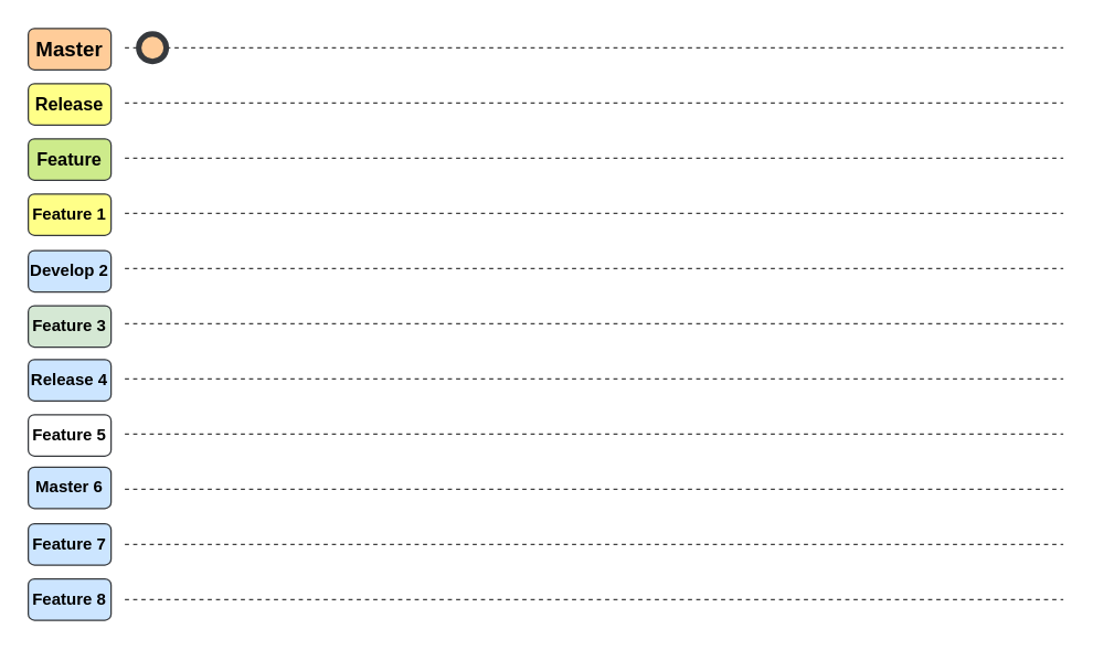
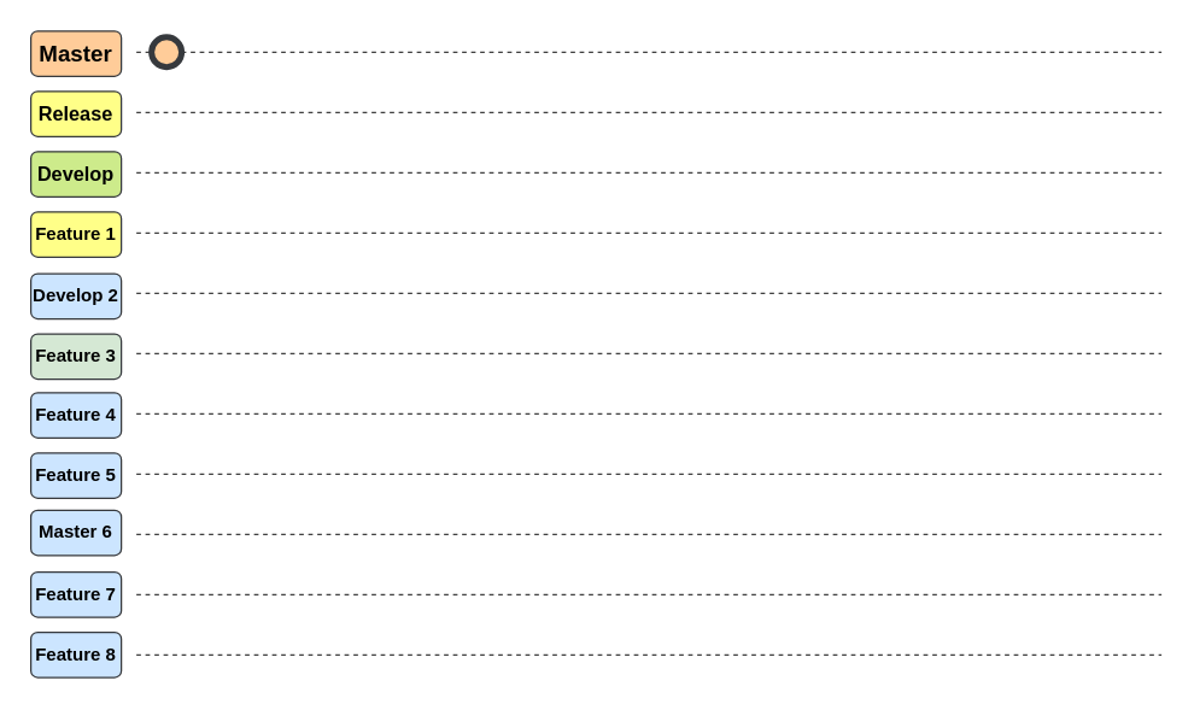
- <mxCell id="12" value="&lt;b&gt;&lt;font style=&quot;font-size: 13px;&quot;&gt;Feature&lt;/font&gt;&lt;/b&gt;" style="rounded=1;whiteSpace=wrap;html=1;fillColor=#cdeb8b;strokeColor=#36393d;movable=0;resizable=0;rotatable=0;deletable=0;editable=0;locked=1;connectable=0;" parent="1" vertex="1"><mxGeometry x="20" y="100" width="60" height="30" as="geometry" /></mxCell>
+ <mxCell id="12" value="&lt;b&gt;&lt;font style=&quot;font-size: 13px;&quot;&gt;Develop&lt;/font&gt;&lt;/b&gt;" style="rounded=1;whiteSpace=wrap;html=1;fillColor=#cdeb8b;strokeColor=#36393d;movable=0;resizable=0;rotatable=0;deletable=0;editable=0;locked=1;connectable=0;" parent="1" vertex="1"><mxGeometry x="20" y="100" width="60" height="30" as="geometry" /></mxCell>
- <mxCell id="16" value="&lt;b&gt;&lt;font&gt;Release 4&lt;/font&gt;&lt;/b&gt;" style="rounded=1;whiteSpace=wrap;html=1;fillColor=#cce5ff;strokeColor=#36393d;movable=0;resizable=0;rotatable=0;deletable=0;editable=0;locked=1;connectable=0;" parent="1" vertex="1"><mxGeometry x="20" y="260" width="60" height="30" as="geometry" /></mxCell>
+ <mxCell id="16" value="&lt;b&gt;&lt;font&gt;Feature 4&lt;/font&gt;&lt;/b&gt;" style="rounded=1;whiteSpace=wrap;html=1;fillColor=#cce5ff;strokeColor=#36393d;movable=0;resizable=0;rotatable=0;deletable=0;editable=0;locked=1;connectable=0;" parent="1" vertex="1"><mxGeometry x="20" y="260" width="60" height="30" as="geometry" /></mxCell>
- <mxCell id="17" value="&lt;b&gt;&lt;font&gt;Feature 5&lt;/font&gt;&lt;/b&gt;" style="rounded=1;whiteSpace=wrap;html=1;fillColor=#ffffff;strokeColor=#36393d;movable=0;resizable=0;rotatable=0;deletable=0;editable=0;locked=1;connectable=0;" parent="1" vertex="1"><mxGeometry x="20" y="300" width="60" height="30" as="geometry" /></mxCell>
+ <mxCell id="17" value="&lt;b&gt;&lt;font&gt;Feature 5&lt;/font&gt;&lt;/b&gt;" style="rounded=1;whiteSpace=wrap;html=1;fillColor=#cce5ff;strokeColor=#36393d;movable=0;resizable=0;rotatable=0;deletable=0;editable=0;locked=1;connectable=0;" parent="1" vertex="1"><mxGeometry x="20" y="300" width="60" height="30" as="geometry" /></mxCell>
